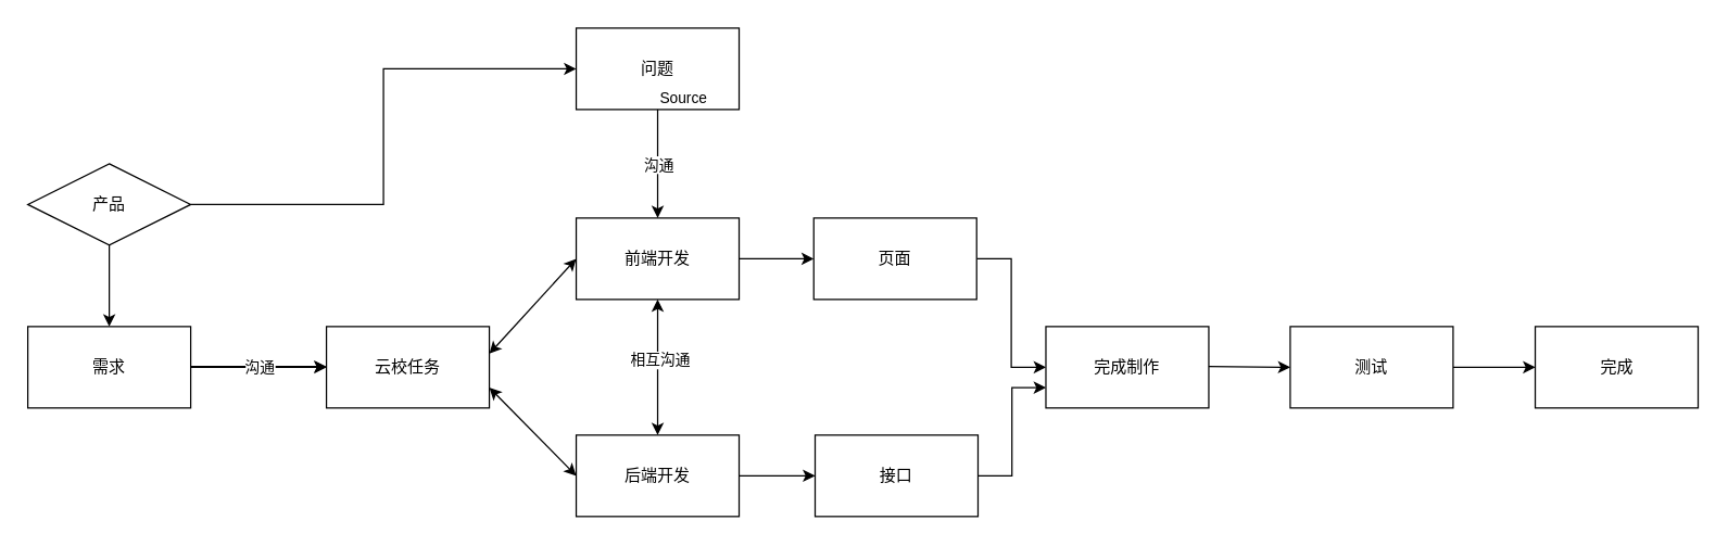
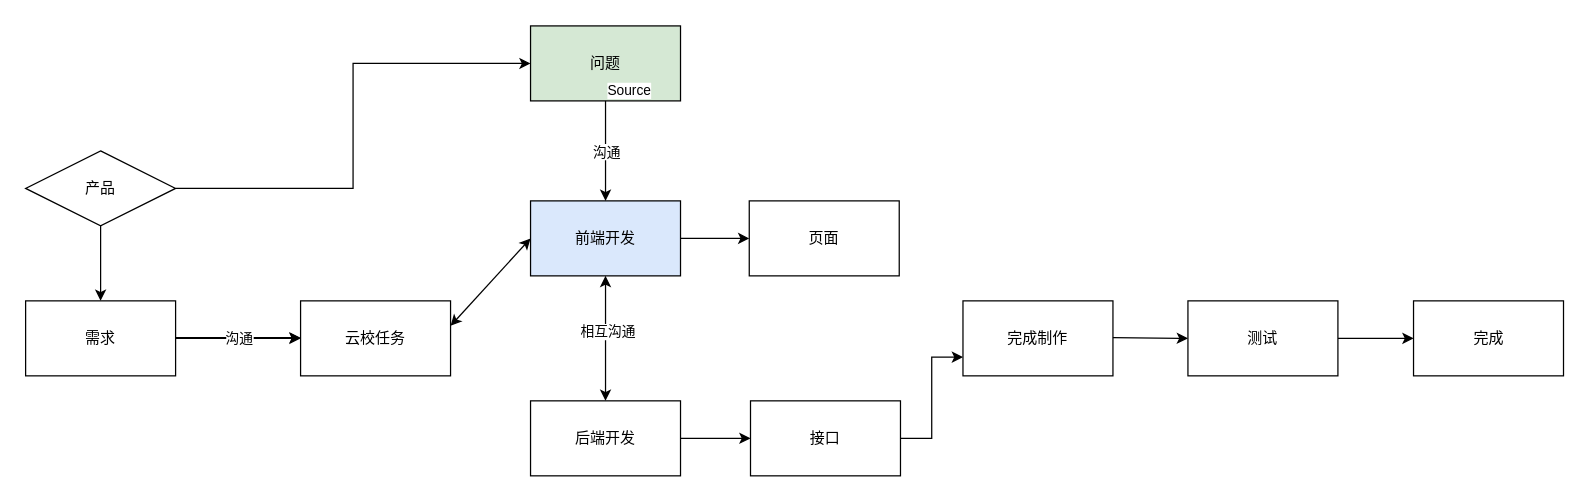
- <mxCell id="26" value="问题" style="rounded=0;whiteSpace=wrap;html=1;" vertex="1" parent="1"><mxGeometry x="424" y="20" width="120" height="60" as="geometry" /></mxCell>
+ <mxCell id="26" value="问题" style="rounded=0;whiteSpace=wrap;html=1;fillColor=#d5e8d4;" vertex="1" parent="1"><mxGeometry x="424" y="20" width="120" height="60" as="geometry" /></mxCell>
- <mxCell id="7" value="前端开发" style="rounded=0;whiteSpace=wrap;html=1;" vertex="1" parent="1"><mxGeometry x="424" y="160" width="120" height="60" as="geometry" /></mxCell>
+ <mxCell id="7" value="前端开发" style="rounded=0;whiteSpace=wrap;html=1;fillColor=#dae8fc;" vertex="1" parent="1"><mxGeometry x="424" y="160" width="120" height="60" as="geometry" /></mxCell>
- <mxCell id="13" style="edgeStyle=orthogonalEdgeStyle;rounded=0;orthogonalLoop=1;jettySize=auto;html=1;exitX=1;exitY=0.5;exitDx=0;exitDy=0;entryX=0;entryY=0.5;entryDx=0;entryDy=0;" edge="1" parent="1" source="14" target="17"><mxGeometry relative="1" as="geometry" /></mxCell>
- <mxCell id="10" value="" style="endArrow=classic;startArrow=classic;html=1;exitX=1;exitY=0.75;exitDx=0;exitDy=0;entryX=0;entryY=0.5;entryDx=0;entryDy=0;" edge="1" parent="1" source="4" target="8"><mxGeometry width="50" height="50" relative="1" as="geometry"><mxPoint x="380" y="280" as="sourcePoint" /><mxPoint x="450" y="310" as="targetPoint" /></mxGeometry></mxCell>
